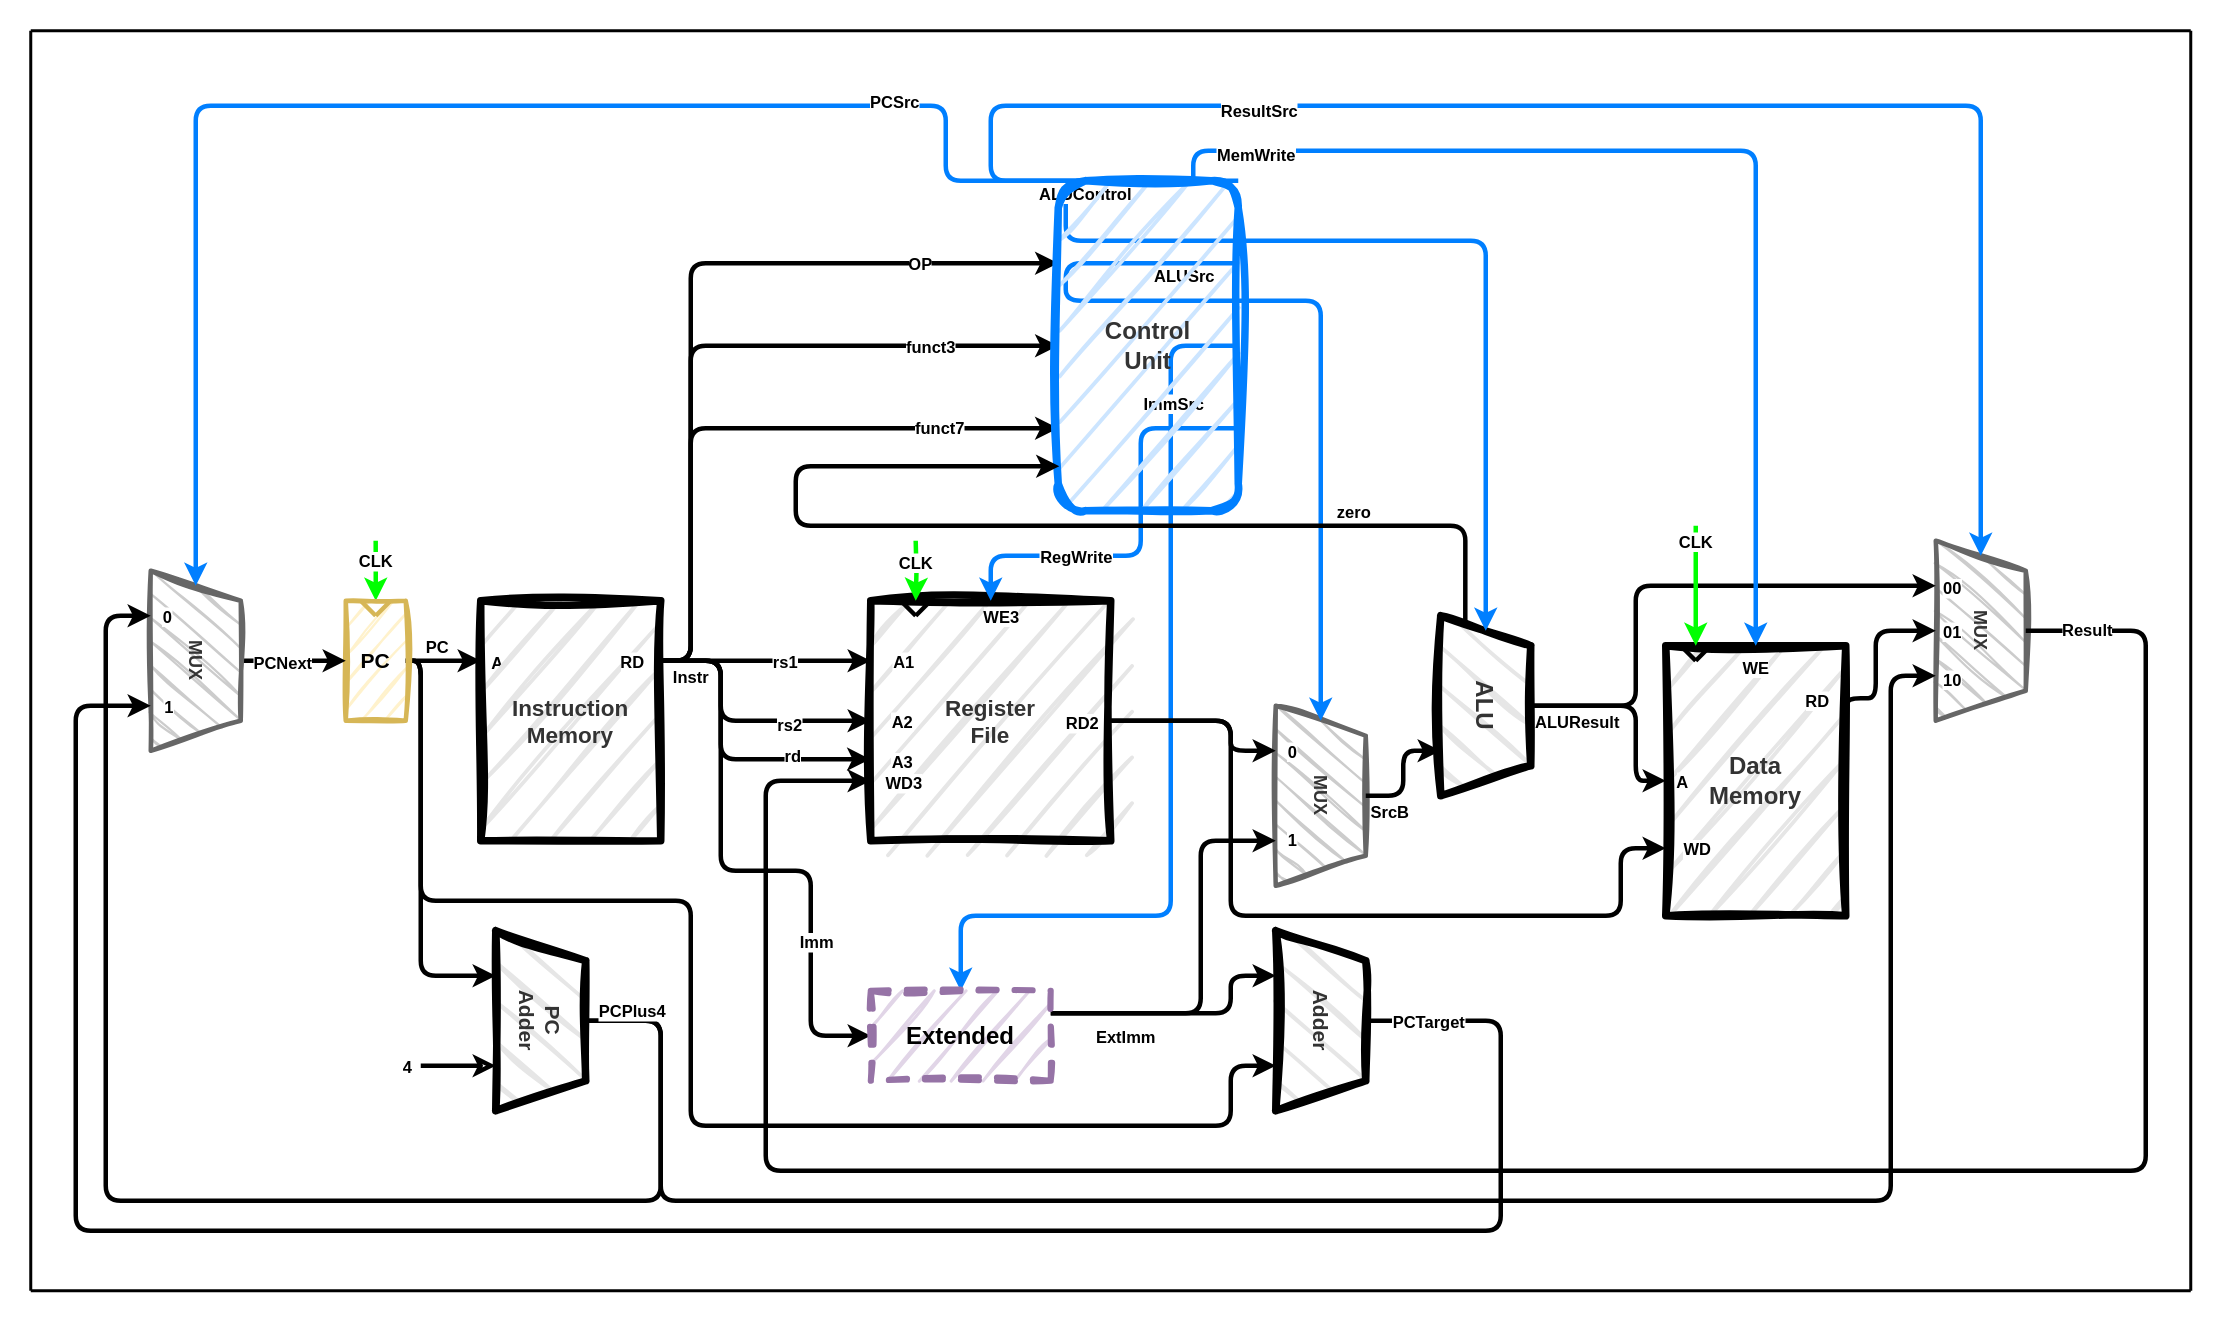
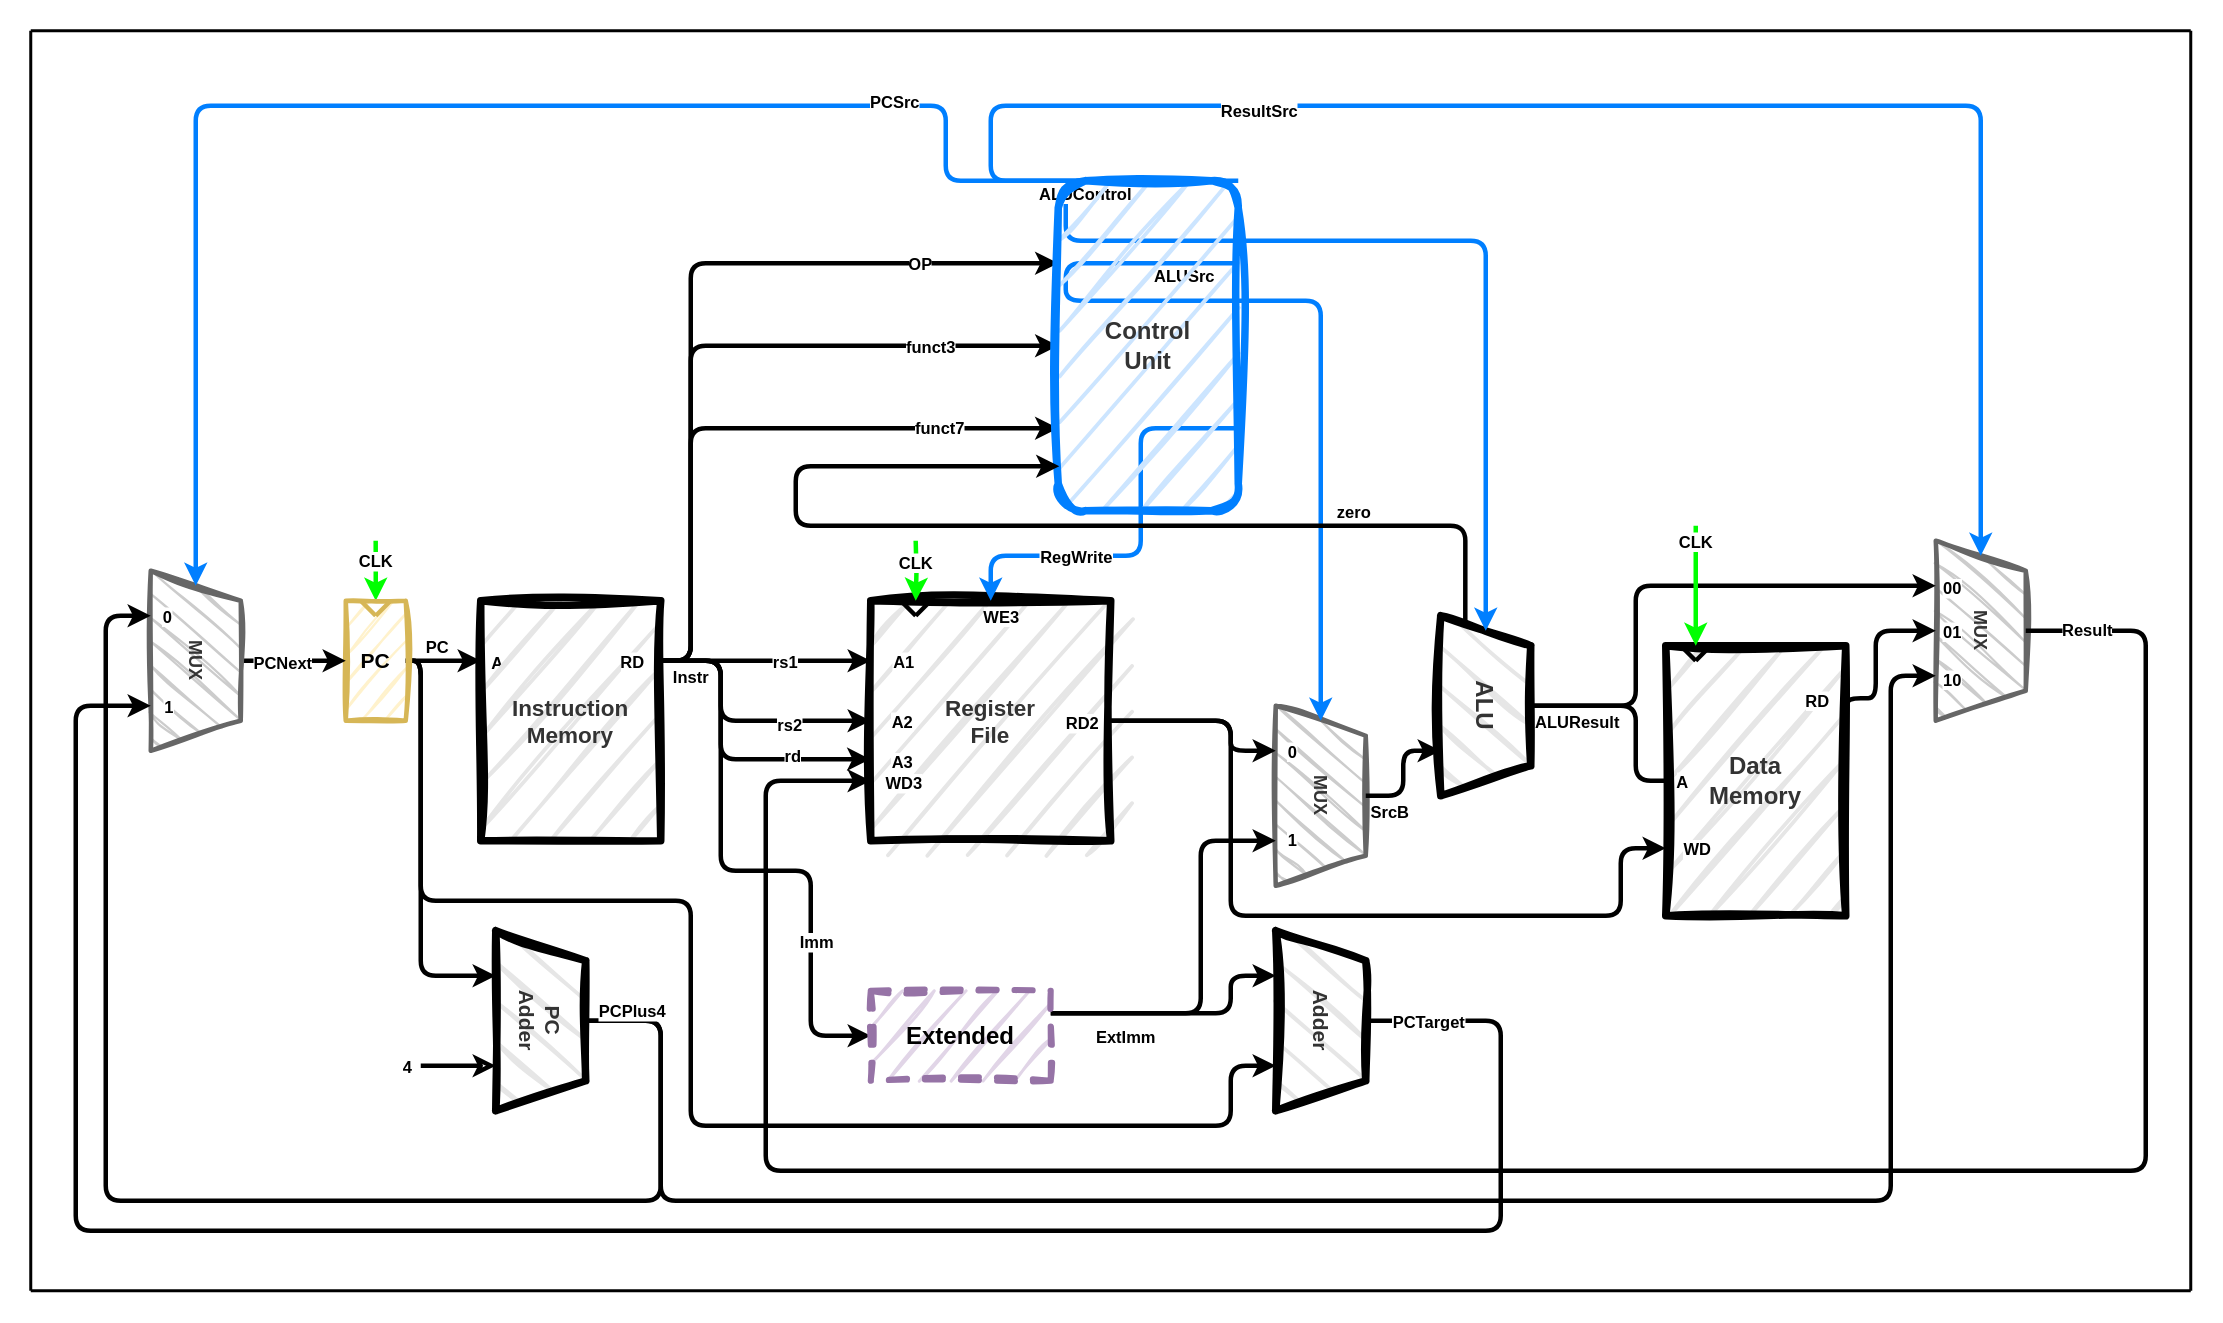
- <mxCell id="60" style="edgeStyle=orthogonalEdgeStyle;rounded=1;orthogonalLoop=1;jettySize=auto;html=1;exitX=0.75;exitY=0;exitDx=0;exitDy=0;entryX=0.5;entryY=0;entryDx=0;entryDy=0;strokeWidth=3;fontStyle=1;fillColor=#dae8fc;strokeColor=#007FFF;curved=0;" parent="1" source="63" target="3" edge="1"><mxGeometry relative="1" as="geometry" /></mxCell>
- <mxCell id="61" value="MemWrite" style="edgeLabel;html=1;align=center;verticalAlign=middle;resizable=0;points=[];fontStyle=1" parent="60" vertex="1" connectable="0"><mxGeometry x="-0.831" y="-2" relative="1" as="geometry"><mxPoint as="offset" /></mxGeometry></mxCell>
- <mxCell id="62" value="&lt;b&gt;WE&lt;/b&gt;" style="edgeLabel;html=1;align=center;verticalAlign=middle;resizable=0;points=[];" vertex="1" connectable="0" parent="60"><mxGeometry x="0.931" y="-1" relative="1" as="geometry"><mxPoint y="39" as="offset" /></mxGeometry></mxCell>
- <mxCell id="45" style="edgeStyle=orthogonalEdgeStyle;rounded=1;orthogonalLoop=1;jettySize=auto;html=1;exitX=0.5;exitY=0;exitDx=0;exitDy=0;entryX=0;entryY=0.5;entryDx=0;entryDy=0;strokeWidth=3;curved=0;" parent="1" source="47" target="3" edge="1"><mxGeometry relative="1" as="geometry"><Array as="points"><mxPoint x="1090" y="470" /><mxPoint x="1090" y="520" /></Array></mxGeometry></mxCell>
+ <mxCell id="45" style="edgeStyle=orthogonalEdgeStyle;rounded=1;orthogonalLoop=1;jettySize=auto;html=1;exitX=0.5;exitY=0;exitDx=0;exitDy=0;entryX=0;entryY=0.5;entryDx=0;entryDy=0;strokeWidth=3;curved=0;endArrow=none;" parent="1" source="47" target="3" edge="1"><mxGeometry relative="1" as="geometry"><Array as="points"><mxPoint x="1090" y="470" /><mxPoint x="1090" y="520" /></Array></mxGeometry></mxCell>
- <mxCell id="8" style="edgeStyle=orthogonalEdgeStyle;rounded=1;orthogonalLoop=1;jettySize=auto;html=1;exitX=1;exitY=0.5;exitDx=0;exitDy=0;entryX=0.5;entryY=0;entryDx=0;entryDy=0;strokeWidth=3;fontStyle=1;fillColor=#dae8fc;strokeColor=#007FFF;curved=0;" parent="1" source="63" target="68" edge="1"><mxGeometry relative="1" as="geometry"><Array as="points"><mxPoint x="780" y="230" /><mxPoint x="780" y="610" /><mxPoint x="640" y="610" /></Array></mxGeometry></mxCell>
- <mxCell id="9" value="ImmSrc" style="edgeLabel;html=1;align=center;verticalAlign=middle;resizable=0;points=[];fontStyle=1" parent="8" vertex="1" connectable="0"><mxGeometry x="-0.729" y="1" relative="1" as="geometry"><mxPoint as="offset" /></mxGeometry></mxCell>
